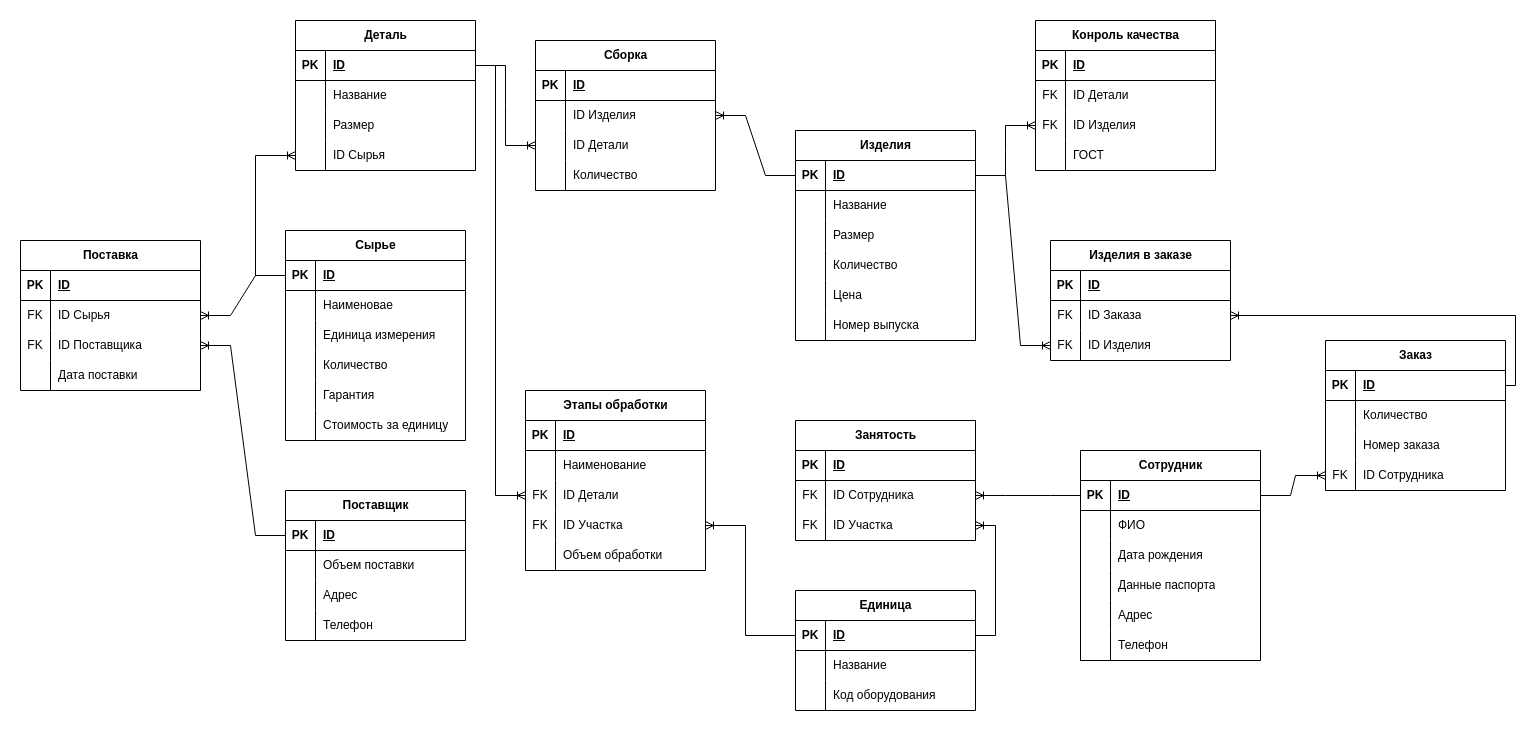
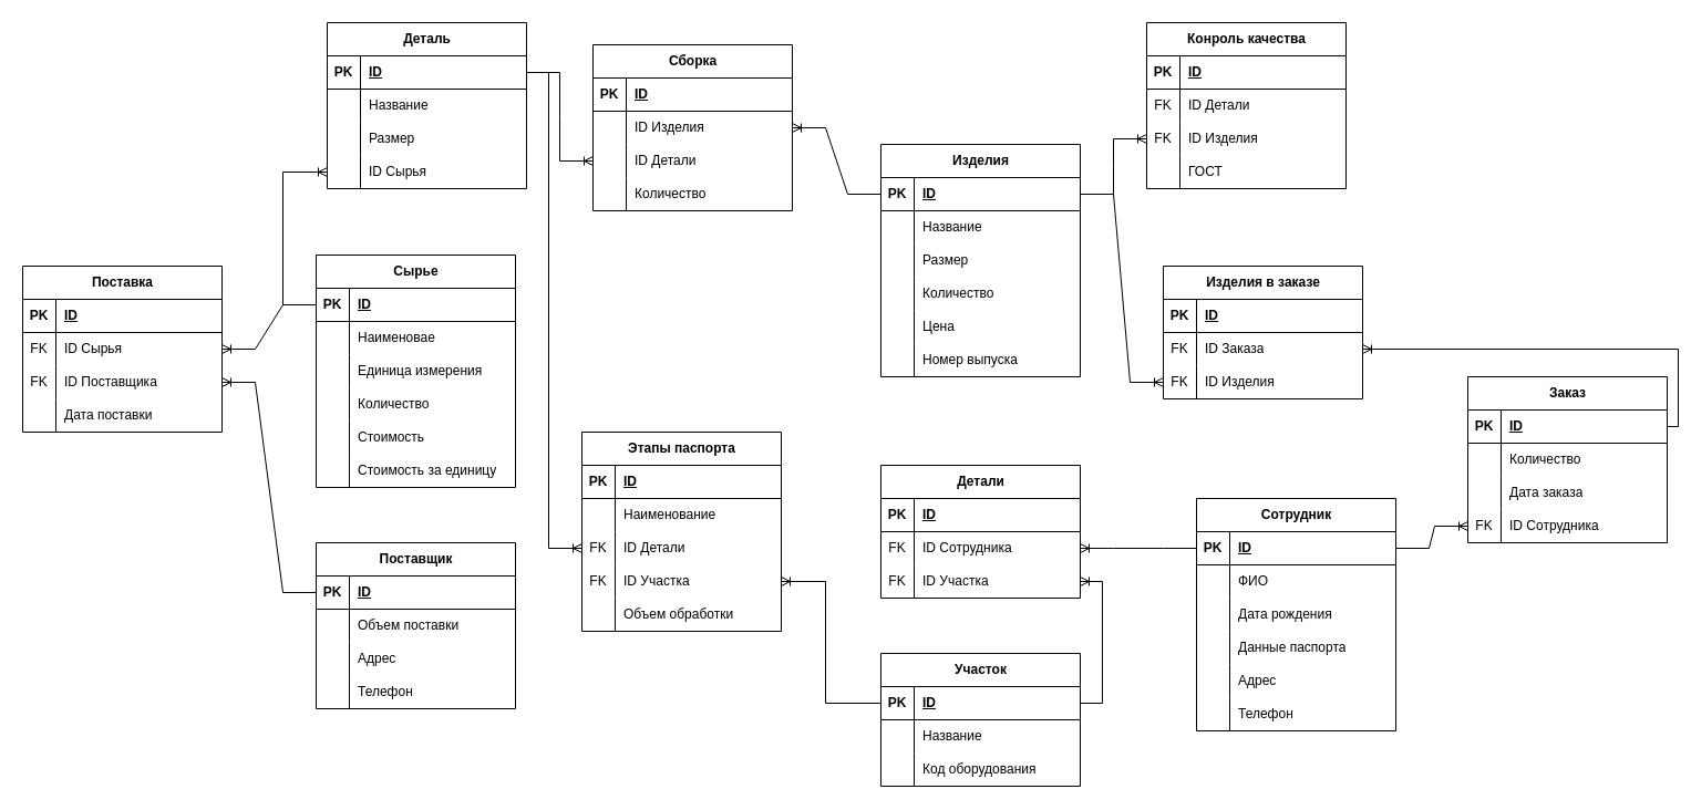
- <mxCell id="30" value="Гарантия" style="shape=partialRectangle;connectable=0;fillColor=none;top=0;left=0;bottom=0;right=0;align=left;spacingLeft=6;overflow=hidden;whiteSpace=wrap;html=1;" vertex="1" parent="28"><mxGeometry x="30" width="150" height="30" as="geometry"><mxRectangle width="150" height="30" as="alternateBounds" /></mxGeometry></mxCell>
+ <mxCell id="30" value="Стоимость" style="shape=partialRectangle;connectable=0;fillColor=none;top=0;left=0;bottom=0;right=0;align=left;spacingLeft=6;overflow=hidden;whiteSpace=wrap;html=1;" vertex="1" parent="28"><mxGeometry x="30" width="150" height="30" as="geometry"><mxRectangle width="150" height="30" as="alternateBounds" /></mxGeometry></mxCell>
- <mxCell id="145" value="Этапы обработки" style="shape=table;startSize=30;container=1;collapsible=1;childLayout=tableLayout;fixedRows=1;rowLines=0;fontStyle=1;align=center;resizeLast=1;html=1;" vertex="1" parent="1"><mxGeometry x="525" y="390" width="180" height="180" as="geometry" /></mxCell>
+ <mxCell id="145" value="Этапы паспорта" style="shape=table;startSize=30;container=1;collapsible=1;childLayout=tableLayout;fixedRows=1;rowLines=0;fontStyle=1;align=center;resizeLast=1;html=1;" vertex="1" parent="1"><mxGeometry x="525" y="390" width="180" height="180" as="geometry" /></mxCell>
- <mxCell id="134" value="Занятость" style="shape=table;startSize=30;container=1;collapsible=1;childLayout=tableLayout;fixedRows=1;rowLines=0;fontStyle=1;align=center;resizeLast=1;html=1;" vertex="1" parent="1"><mxGeometry x="795" y="420" width="180" height="120" as="geometry" /></mxCell>
+ <mxCell id="134" value="Детали" style="shape=table;startSize=30;container=1;collapsible=1;childLayout=tableLayout;fixedRows=1;rowLines=0;fontStyle=1;align=center;resizeLast=1;html=1;" vertex="1" parent="1"><mxGeometry x="795" y="420" width="180" height="120" as="geometry" /></mxCell>
- <mxCell id="107" value="Номер заказа" style="shape=partialRectangle;connectable=0;fillColor=none;top=0;left=0;bottom=0;right=0;align=left;spacingLeft=6;overflow=hidden;whiteSpace=wrap;html=1;" vertex="1" parent="105"><mxGeometry x="30" width="150" height="30" as="geometry"><mxRectangle width="150" height="30" as="alternateBounds" /></mxGeometry></mxCell>
+ <mxCell id="107" value="Дата заказа" style="shape=partialRectangle;connectable=0;fillColor=none;top=0;left=0;bottom=0;right=0;align=left;spacingLeft=6;overflow=hidden;whiteSpace=wrap;html=1;" vertex="1" parent="105"><mxGeometry x="30" width="150" height="30" as="geometry"><mxRectangle width="150" height="30" as="alternateBounds" /></mxGeometry></mxCell>
- <mxCell id="124" value="Единица" style="shape=table;startSize=30;container=1;collapsible=1;childLayout=tableLayout;fixedRows=1;rowLines=0;fontStyle=1;align=center;resizeLast=1;html=1;" vertex="1" parent="1"><mxGeometry x="795" y="590" width="180" height="120" as="geometry" /></mxCell>
+ <mxCell id="124" value="Участок" style="shape=table;startSize=30;container=1;collapsible=1;childLayout=tableLayout;fixedRows=1;rowLines=0;fontStyle=1;align=center;resizeLast=1;html=1;" vertex="1" parent="1"><mxGeometry x="795" y="590" width="180" height="120" as="geometry" /></mxCell>
